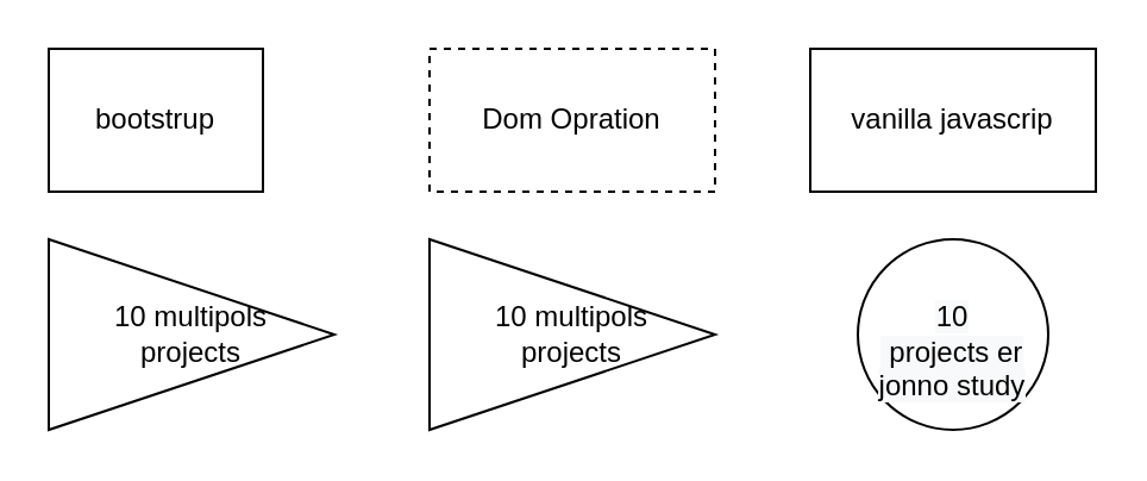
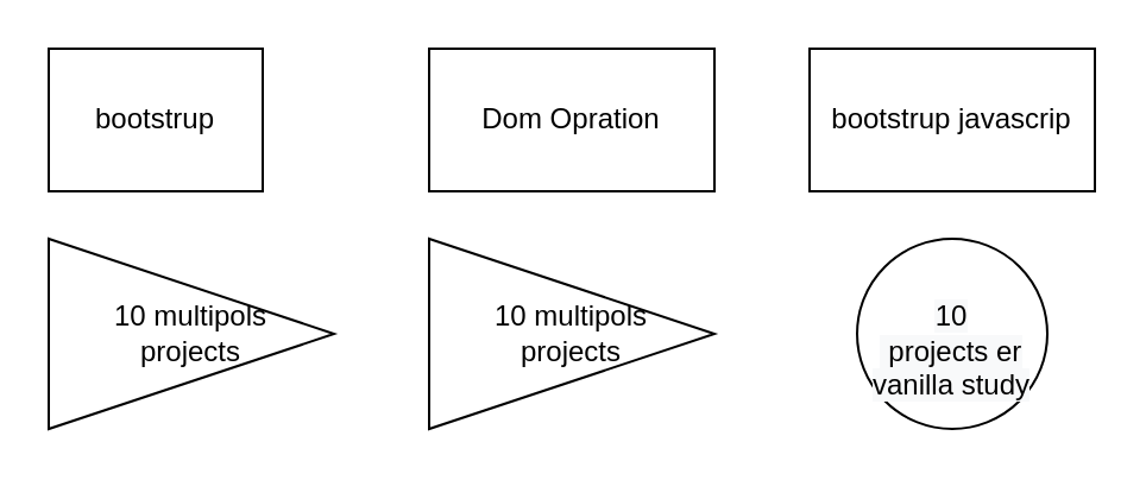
- <mxCell id="3" value="Dom Opration" style="rounded=0;whiteSpace=wrap;html=1;dashed=1;" vertex="1" parent="1"><mxGeometry x="180" y="20" width="120" height="60" as="geometry" /></mxCell>
+ <mxCell id="3" value="Dom Opration" style="rounded=0;whiteSpace=wrap;html=1;" vertex="1" parent="1"><mxGeometry x="180" y="20" width="120" height="60" as="geometry" /></mxCell>
- <mxCell id="4" value="vanilla javascrip" style="rounded=0;whiteSpace=wrap;html=1;" vertex="1" parent="1"><mxGeometry x="340" y="20" width="120" height="60" as="geometry" /></mxCell>
+ <mxCell id="4" value="bootstrup javascrip" style="rounded=0;whiteSpace=wrap;html=1;" vertex="1" parent="1"><mxGeometry x="340" y="20" width="120" height="60" as="geometry" /></mxCell>
- <mxCell id="7" value="&lt;br&gt;&lt;span style=&quot;color: rgb(0, 0, 0); font-family: Helvetica; font-size: 12px; font-style: normal; font-variant-ligatures: normal; font-variant-caps: normal; font-weight: 400; letter-spacing: normal; orphans: 2; text-align: center; text-indent: 0px; text-transform: none; widows: 2; word-spacing: 0px; -webkit-text-stroke-width: 0px; background-color: rgb(248, 249, 250); text-decoration-thickness: initial; text-decoration-style: initial; text-decoration-color: initial; float: none; display: inline !important;&quot;&gt;10&lt;br&gt;&amp;nbsp;projects er jonno study&lt;/span&gt;&lt;br&gt;" style="ellipse;whiteSpace=wrap;html=1;aspect=fixed;" vertex="1" parent="1"><mxGeometry x="360" y="100" width="80" height="80" as="geometry" /></mxCell>
+ <mxCell id="7" value="&lt;br&gt;&lt;span style=&quot;color: rgb(0, 0, 0); font-family: Helvetica; font-size: 12px; font-style: normal; font-variant-ligatures: normal; font-variant-caps: normal; font-weight: 400; letter-spacing: normal; orphans: 2; text-align: center; text-indent: 0px; text-transform: none; widows: 2; word-spacing: 0px; -webkit-text-stroke-width: 0px; background-color: rgb(248, 249, 250); text-decoration-thickness: initial; text-decoration-style: initial; text-decoration-color: initial; float: none; display: inline !important;&quot;&gt;10&lt;br&gt;&amp;nbsp;projects er vanilla study&lt;/span&gt;&lt;br&gt;" style="ellipse;whiteSpace=wrap;html=1;aspect=fixed;" vertex="1" parent="1"><mxGeometry x="360" y="100" width="80" height="80" as="geometry" /></mxCell>
